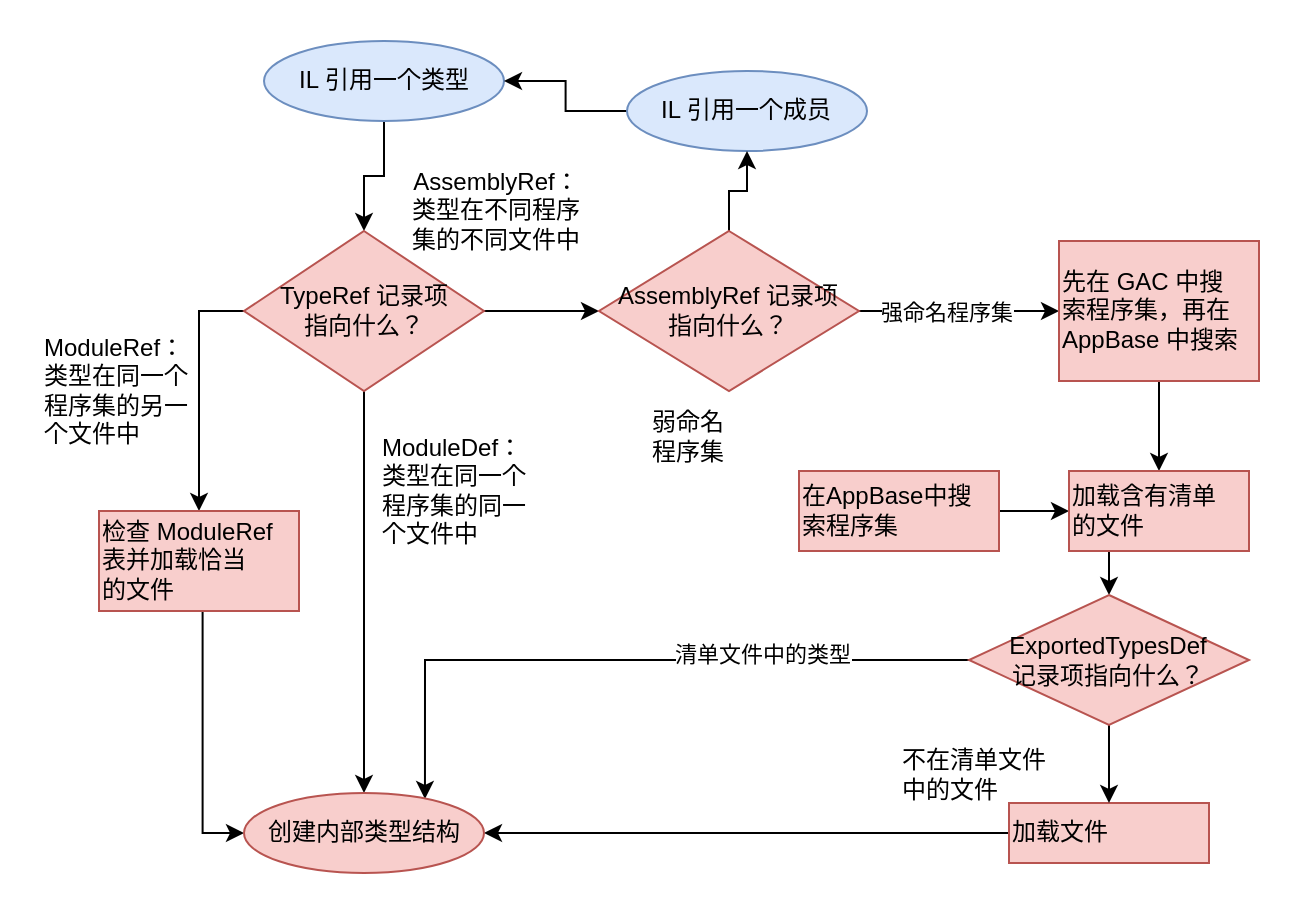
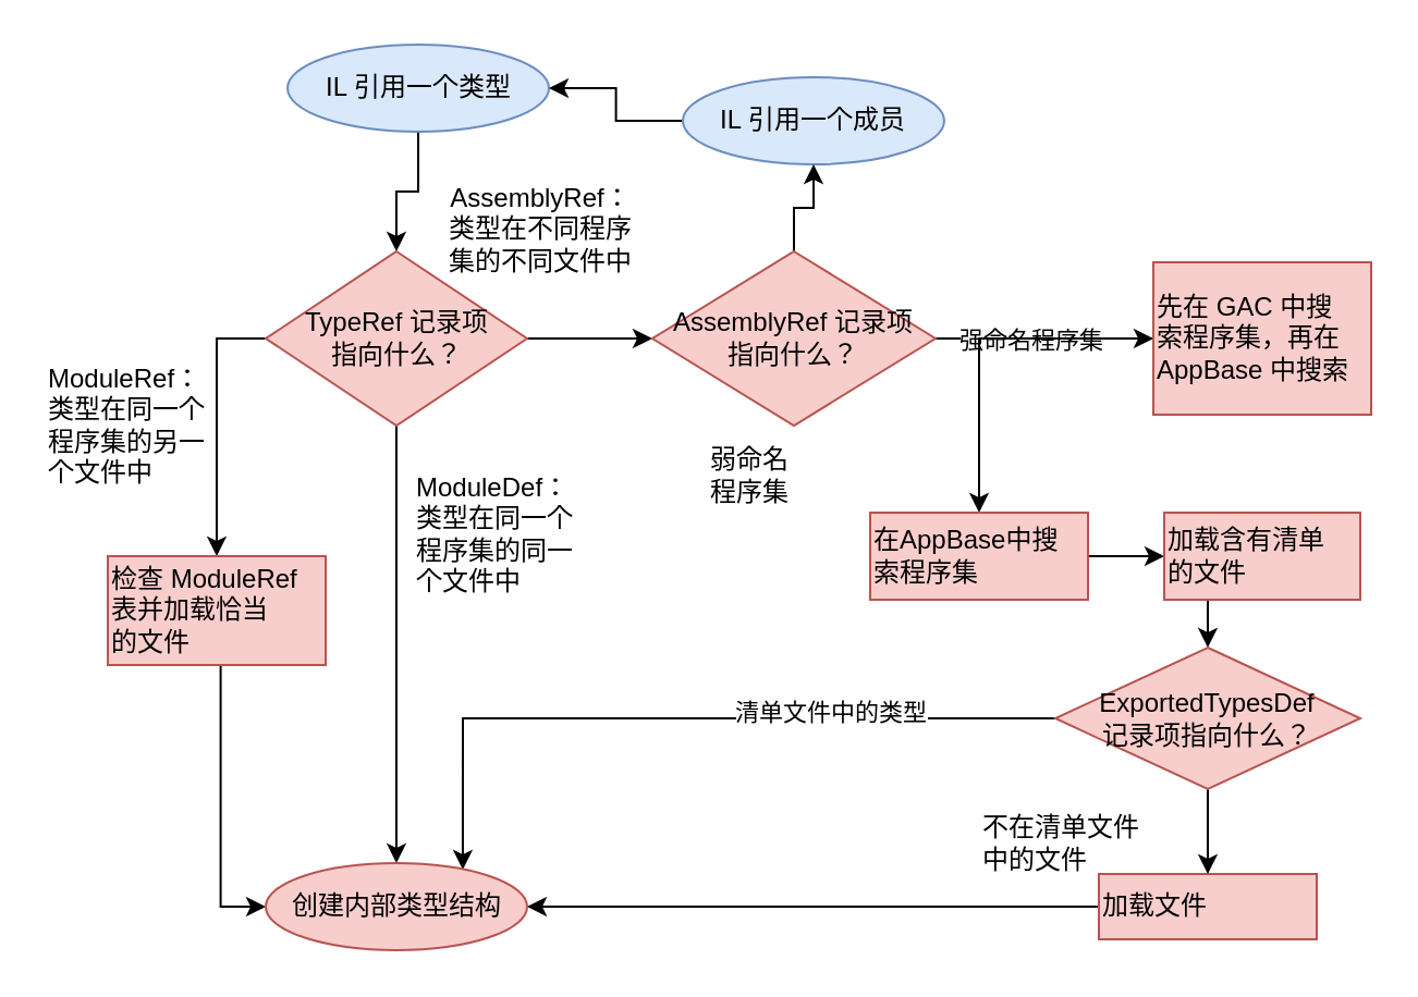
- <mxCell id="14" style="edgeStyle=orthogonalEdgeStyle;rounded=0;orthogonalLoop=1;jettySize=auto;html=1;" edge="1" parent="1" source="15" target="19"><mxGeometry relative="1" as="geometry" /></mxCell>
+ <mxCell id="14" style="edgeStyle=orthogonalEdgeStyle;rounded=0;orthogonalLoop=1;jettySize=auto;html=1;" edge="1" parent="1" source="15" target="17"><mxGeometry relative="1" as="geometry" /></mxCell>
